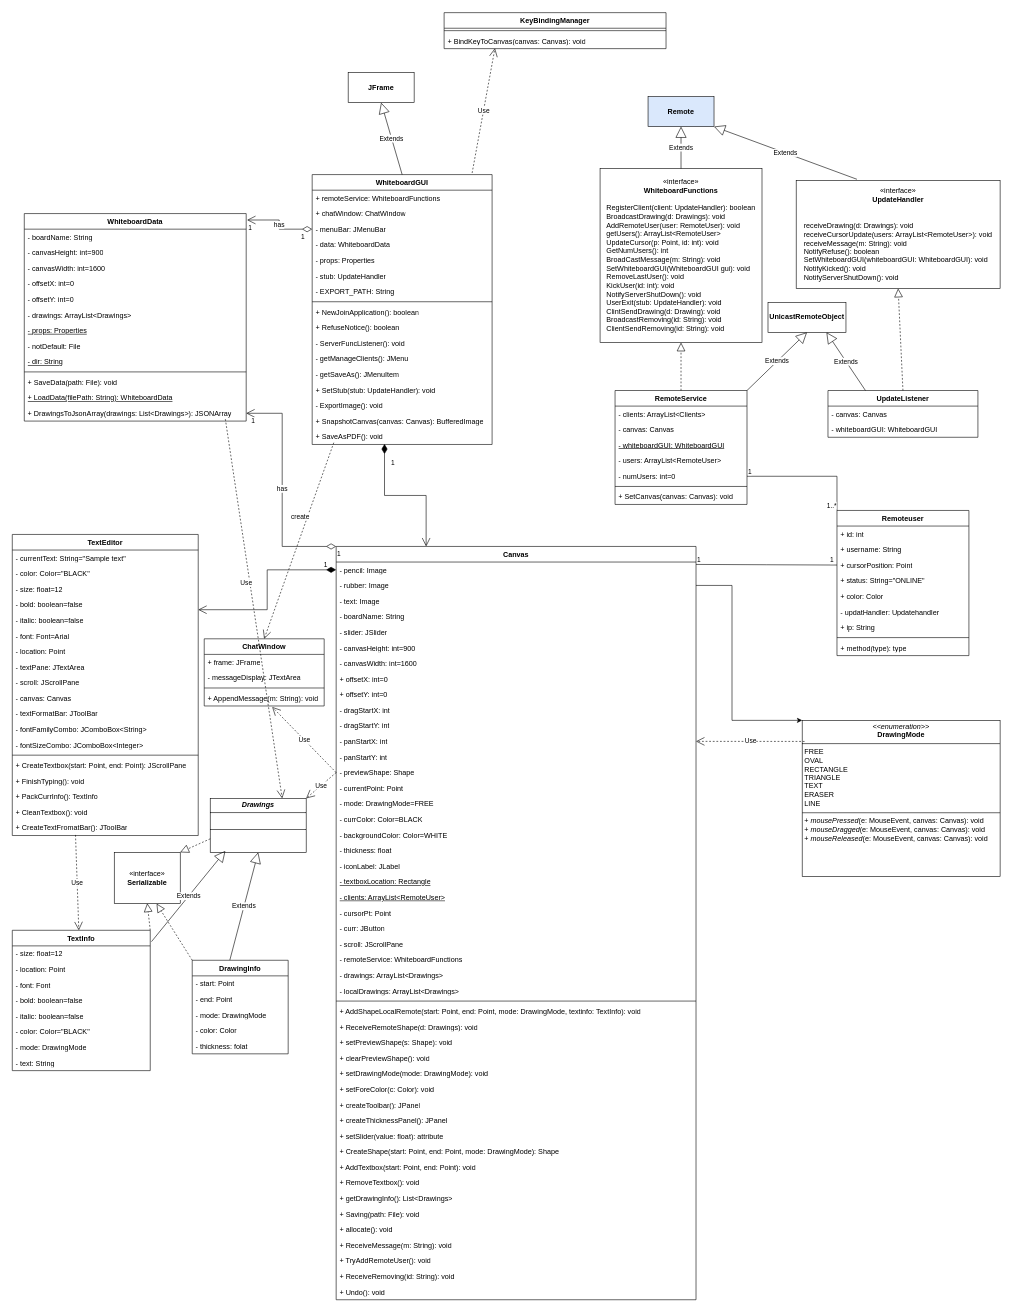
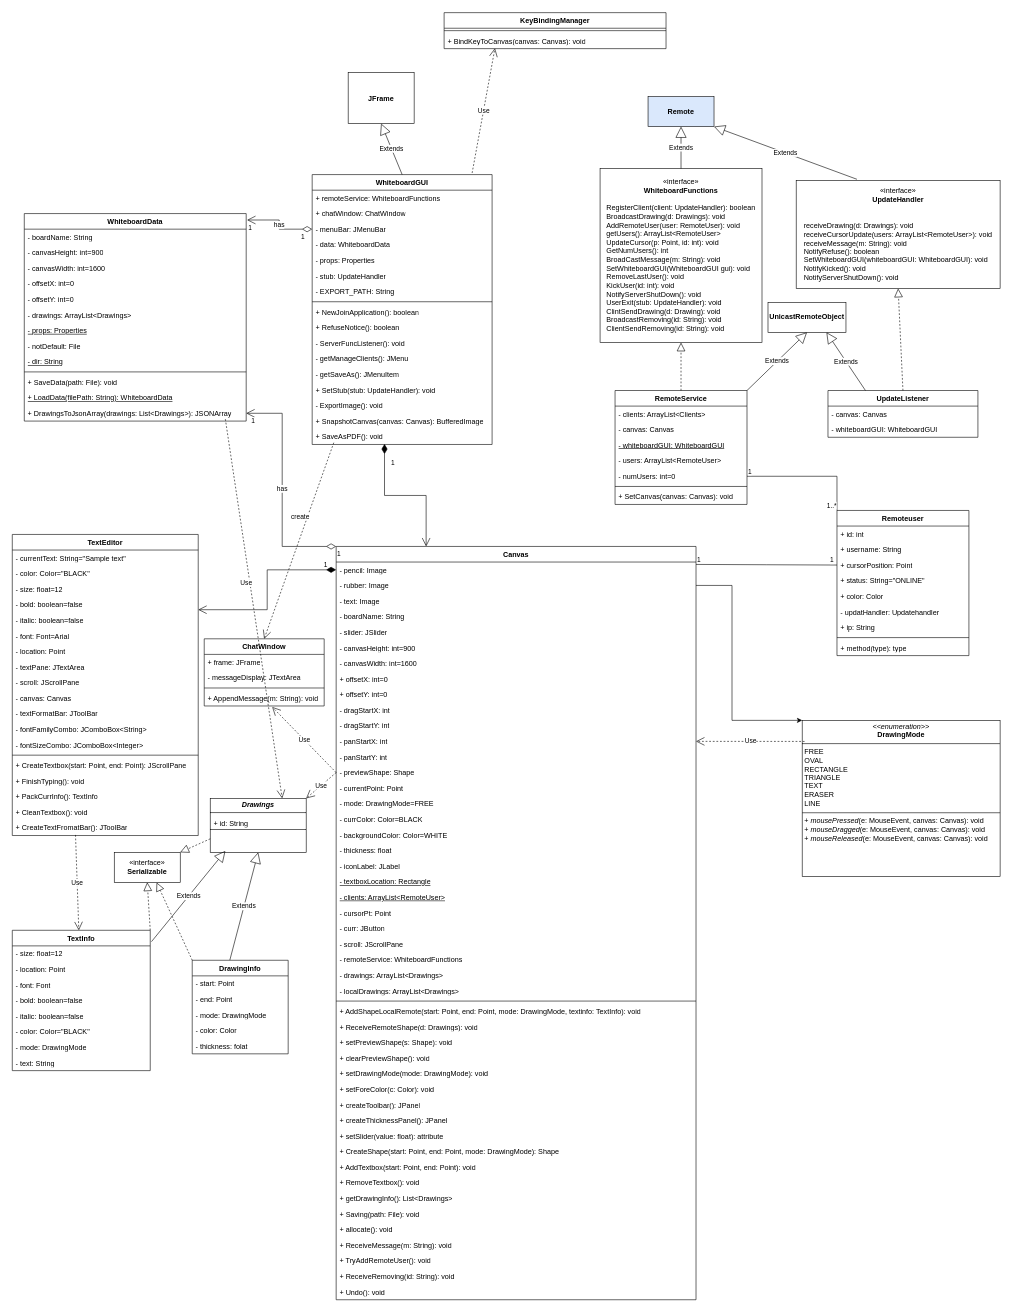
- <mxCell id="91" value="&lt;b&gt;JFrame&lt;/b&gt;" style="html=1;whiteSpace=wrap;" parent="1" vertex="1"><mxGeometry x="580" y="120" width="110" height="50" as="geometry" /></mxCell>
+ <mxCell id="91" value="&lt;b&gt;JFrame&lt;/b&gt;" style="html=1;whiteSpace=wrap;" parent="1" vertex="1"><mxGeometry x="580" y="120" width="110" height="85" as="geometry" /></mxCell>
+ <mxCell id="189" value="+ id: String" style="text;strokeColor=none;fillColor=none;align=left;verticalAlign=top;spacingLeft=4;spacingRight=4;overflow=hidden;rotatable=0;points=[[0,0.5],[1,0.5]];portConstraint=eastwest;whiteSpace=wrap;html=1;" vertex="1" parent="1"><mxGeometry x="350" y="1358" width="100" height="26" as="geometry" /></mxCell>
- <mxCell id="115" value="«interface»&lt;br&gt;&lt;b&gt;Serializable&lt;/b&gt;" style="html=1;whiteSpace=wrap;" parent="1" vertex="1"><mxGeometry x="190" y="1420" width="110" height="85" as="geometry" /></mxCell>
+ <mxCell id="115" value="«interface»&lt;br&gt;&lt;b&gt;Serializable&lt;/b&gt;" style="html=1;whiteSpace=wrap;" parent="1" vertex="1"><mxGeometry x="190" y="1420" width="110" height="50" as="geometry" /></mxCell>
